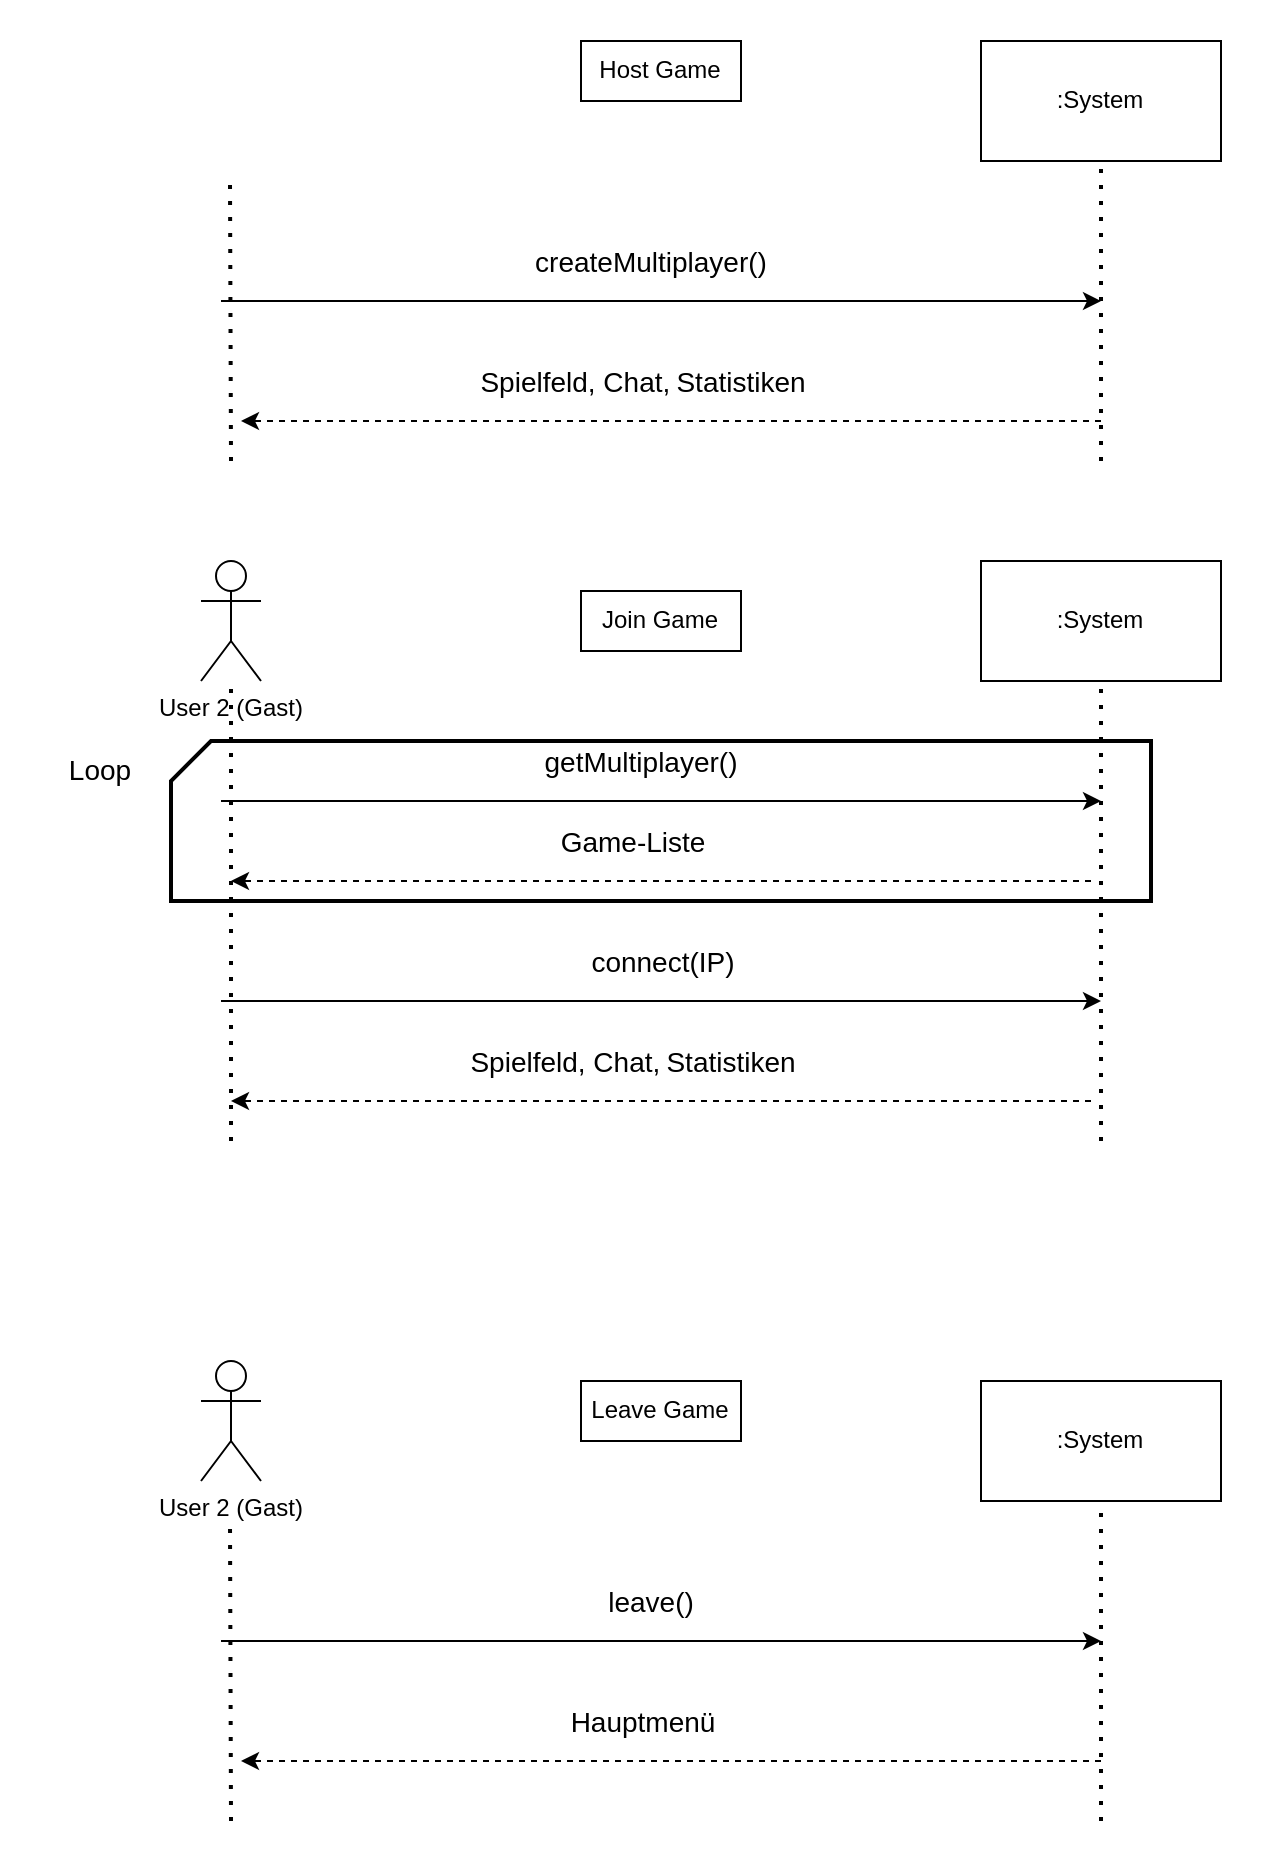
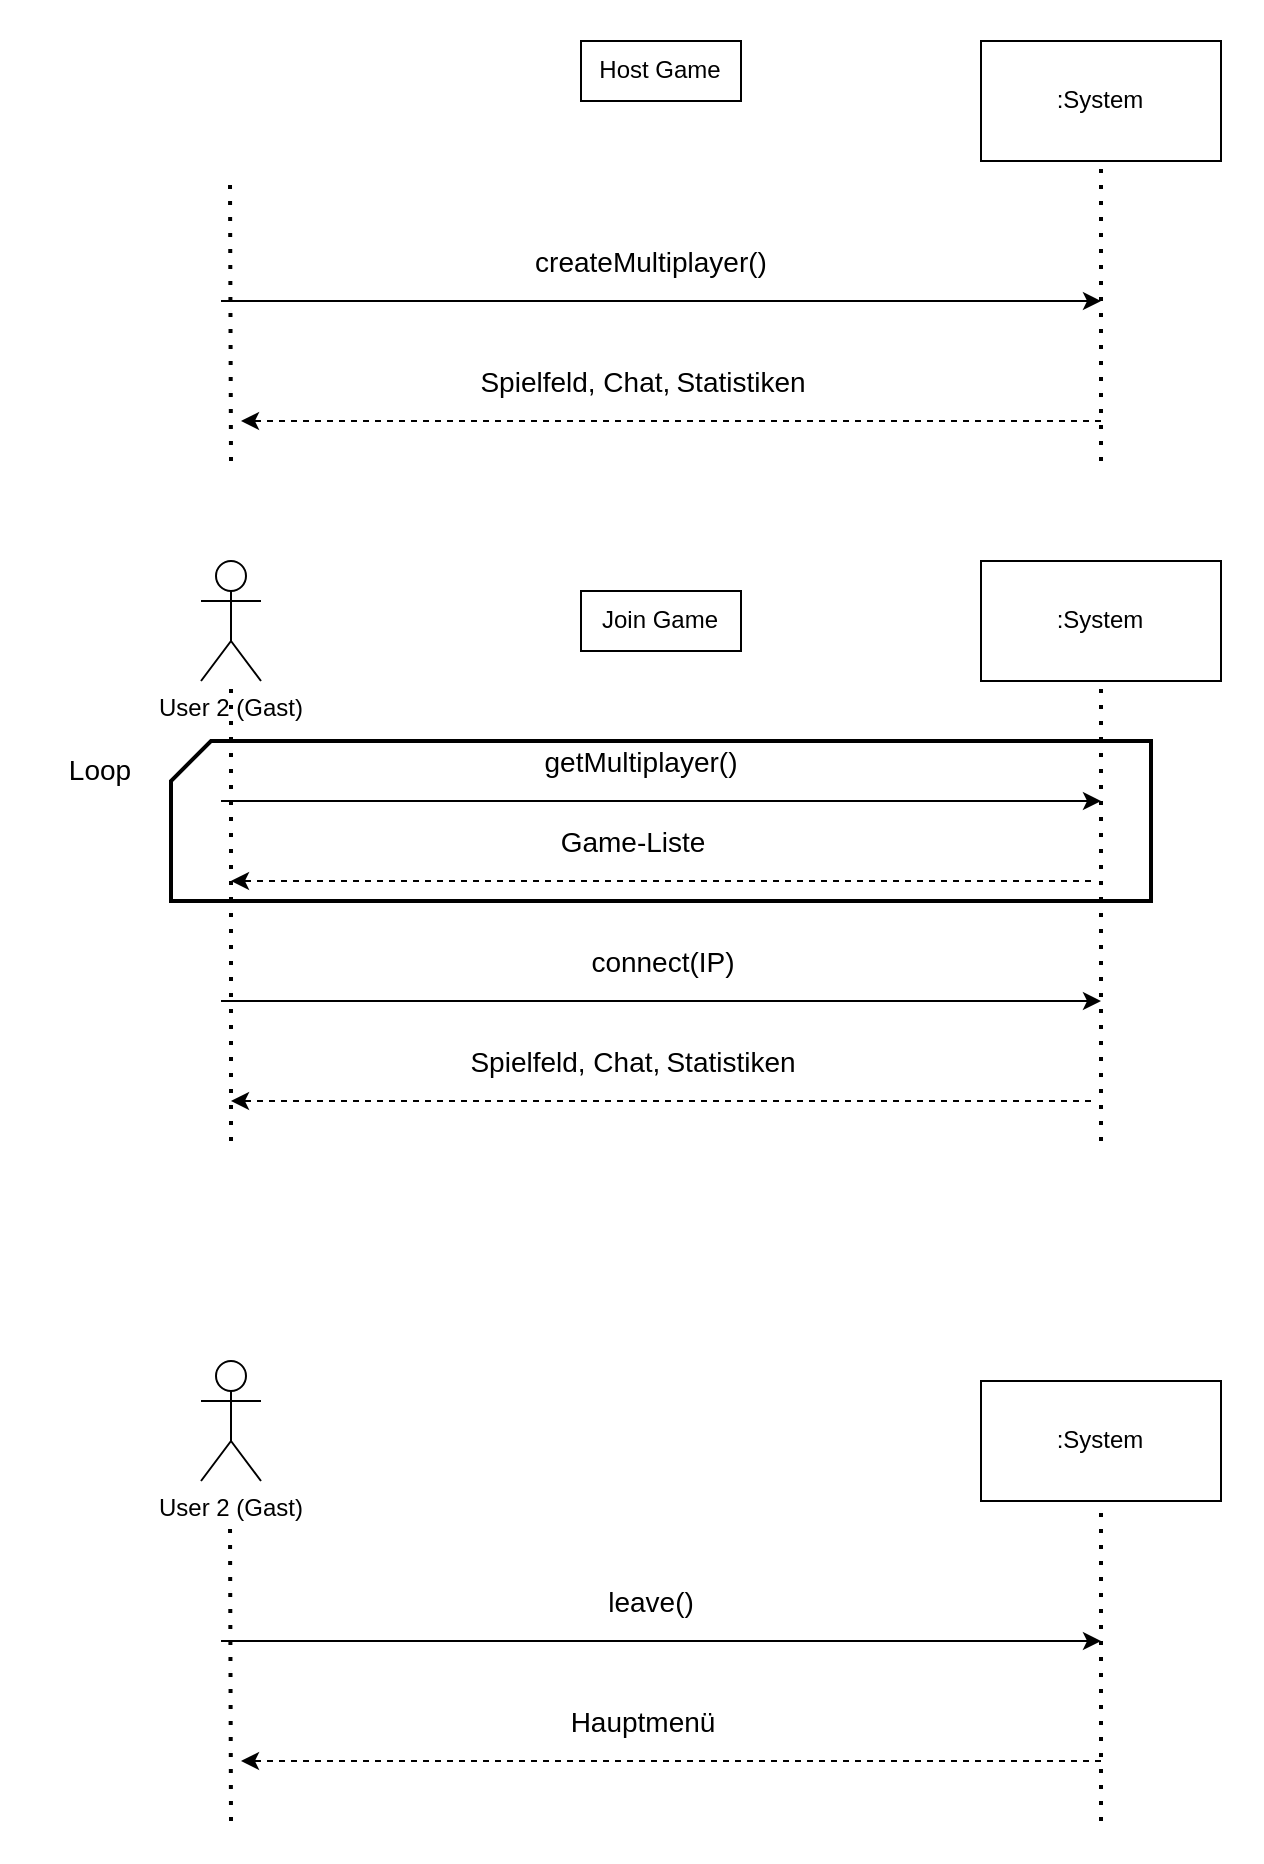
- <mxCell id="33" value="Leave Game" style="rounded=0;whiteSpace=wrap;html=1;" vertex="1" parent="1"><mxGeometry x="290" y="690" width="80" height="30" as="geometry" /></mxCell>
